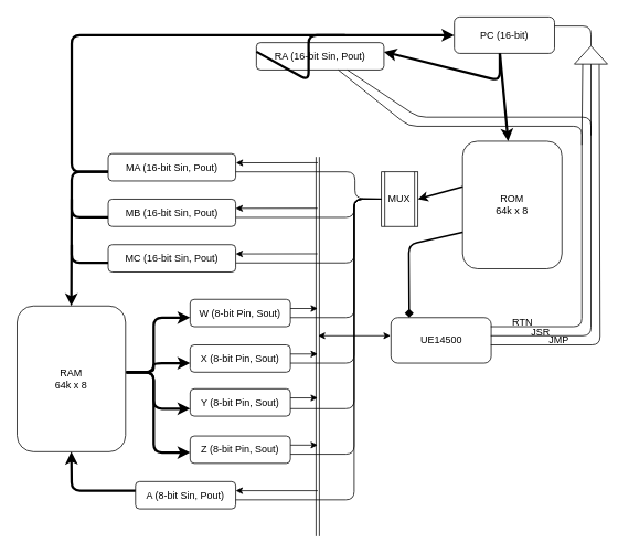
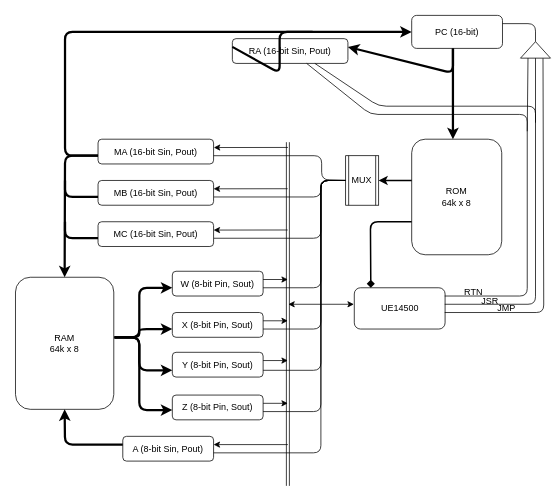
- <mxCell id="18" value="ROM&lt;br&gt;64k x 8" style="rounded=1;whiteSpace=wrap;html=1;" parent="1" vertex="1"><mxGeometry x="558" y="170" width="120" height="154" as="geometry" /></mxCell>
+ <mxCell id="18" value="ROM&lt;br&gt;64k x 8" style="rounded=1;whiteSpace=wrap;html=1;" parent="1" vertex="1"><mxGeometry x="548" y="185" width="120" height="154" as="geometry" /></mxCell>
